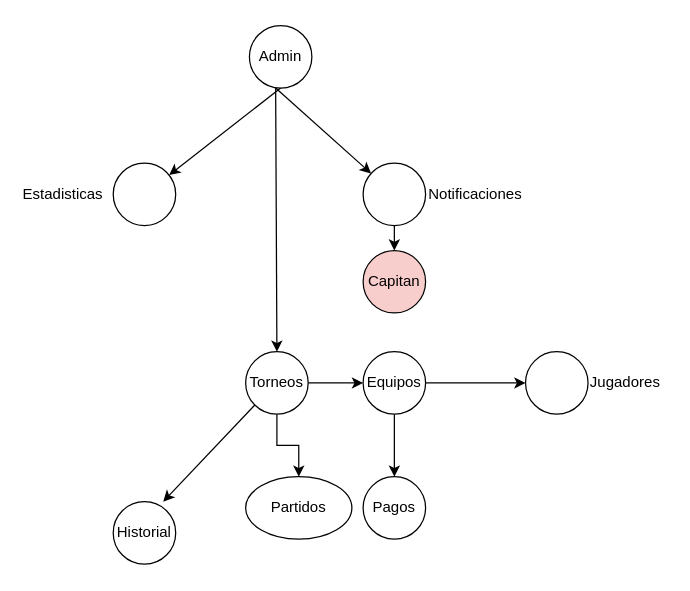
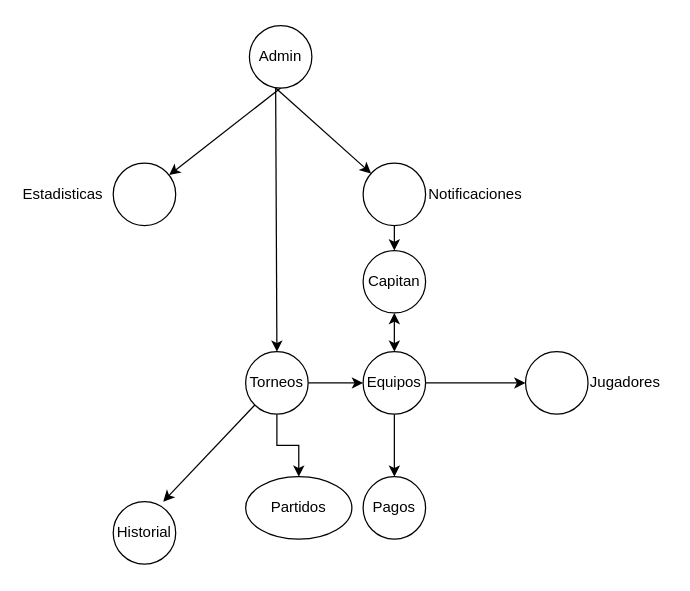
- <mxCell id="20" value="Capitan" style="ellipse;whiteSpace=wrap;html=1;aspect=fixed;fillColor=#f8cecc;" parent="1" vertex="1"><mxGeometry x="290" y="200" width="50" height="50" as="geometry" /></mxCell>
+ <mxCell id="20" value="Capitan" style="ellipse;whiteSpace=wrap;html=1;aspect=fixed;" parent="1" vertex="1"><mxGeometry x="290" y="200" width="50" height="50" as="geometry" /></mxCell>
+ <mxCell id="24" value="" style="endArrow=classic;startArrow=classic;html=1;rounded=0;entryX=0.5;entryY=1;entryDx=0;entryDy=0;exitX=0.5;exitY=0;exitDx=0;exitDy=0;" parent="1" source="14" target="20" edge="1"><mxGeometry width="50" height="50" relative="1" as="geometry"><mxPoint x="200" y="370" as="sourcePoint" /><mxPoint x="250" y="320" as="targetPoint" /></mxGeometry></mxCell>
